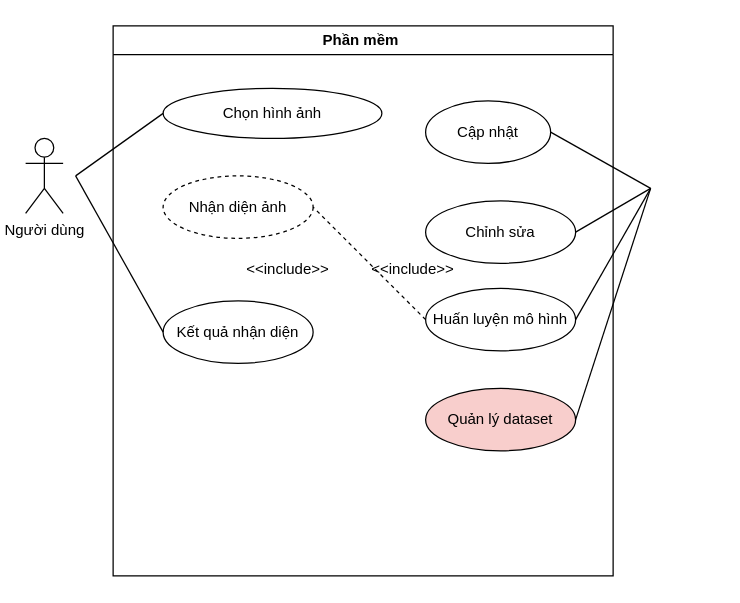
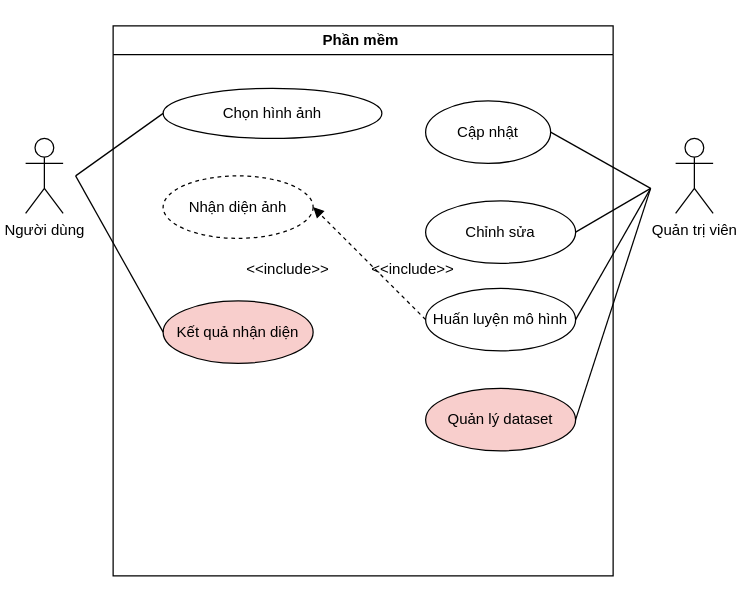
+ <mxCell id="14" value="Quản trị viên" style="shape=umlActor;verticalLabelPosition=bottom;verticalAlign=top;html=1;outlineConnect=0;" vertex="1" parent="1"><mxGeometry x="540" y="110" width="30" height="60" as="geometry" /></mxCell>
- <mxCell id="10" value="" style="endArrow=none;html=1;rounded=0;entryX=1;entryY=0.5;entryDx=0;entryDy=0;exitX=0;exitY=0.5;exitDx=0;exitDy=0;endFill=1;dashed=1;" edge="1" parent="3" source="7" target="5"><mxGeometry width="50" height="50" relative="1" as="geometry"><mxPoint x="180" y="250" as="sourcePoint" /><mxPoint x="230" y="200" as="targetPoint" /></mxGeometry></mxCell>
+ <mxCell id="10" value="" style="endArrow=block;html=1;rounded=0;entryX=1;entryY=0.5;entryDx=0;entryDy=0;exitX=0;exitY=0.5;exitDx=0;exitDy=0;endFill=1;dashed=1;" edge="1" parent="3" source="7" target="5"><mxGeometry width="50" height="50" relative="1" as="geometry"><mxPoint x="180" y="250" as="sourcePoint" /><mxPoint x="230" y="200" as="targetPoint" /></mxGeometry></mxCell>
- <mxCell id="6" value="Kết quả nhận diện" style="ellipse;whiteSpace=wrap;html=1;" vertex="1" parent="3"><mxGeometry x="40" y="220" width="120" height="50" as="geometry" /></mxCell>
+ <mxCell id="6" value="Kết quả nhận diện" style="ellipse;whiteSpace=wrap;html=1;fillColor=#f8cecc;" vertex="1" parent="3"><mxGeometry x="40" y="220" width="120" height="50" as="geometry" /></mxCell>
